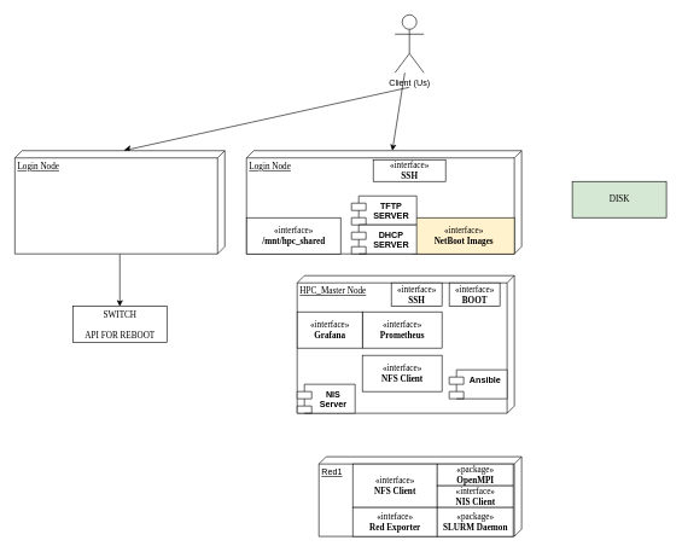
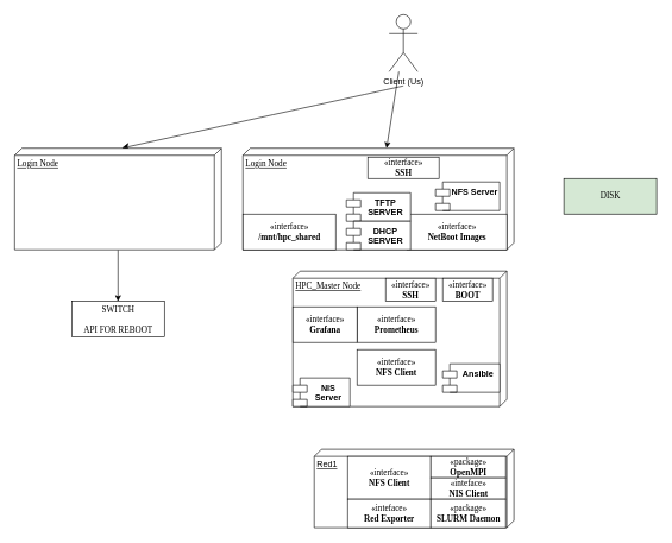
+ <mxCell id="19" value="&lt;b&gt;NFS Server&lt;br&gt;&lt;br&gt;&lt;/b&gt;" style="shape=module;align=left;spacingLeft=20;align=center;verticalAlign=top;whiteSpace=wrap;html=1;" parent="1" vertex="1"><mxGeometry x="610" y="255" width="90" height="40" as="geometry" /></mxCell>
- <mxCell id="6" value="«interface»&lt;br&gt;&lt;b&gt;NetBoot Images&lt;br&gt;&lt;/b&gt;" style="html=1;rounded=0;shadow=0;comic=0;labelBackgroundColor=none;strokeWidth=1;fontFamily=Verdana;fontSize=12;align=center;fillColor=#fff2cc;" parent="1" vertex="1"><mxGeometry x="570" y="300" width="140" height="50" as="geometry" /></mxCell>
+ <mxCell id="6" value="«interface»&lt;br&gt;&lt;b&gt;NetBoot Images&lt;br&gt;&lt;/b&gt;" style="html=1;rounded=0;shadow=0;comic=0;labelBackgroundColor=none;strokeWidth=1;fontFamily=Verdana;fontSize=12;align=center;" parent="1" vertex="1"><mxGeometry x="570" y="300" width="140" height="50" as="geometry" /></mxCell>
- <mxCell id="14" value="«interface»&lt;br&gt;&lt;b&gt;NIS Client&lt;/b&gt;" style="html=1;rounded=0;shadow=0;comic=0;labelBackgroundColor=none;strokeWidth=1;fontFamily=Verdana;fontSize=12;align=center;" parent="9" vertex="1"><mxGeometry x="163.333" y="40" width="105" height="30" as="geometry" /></mxCell>
+ <mxCell id="14" value="«inteface»&lt;br&gt;&lt;b&gt;NIS Client&lt;/b&gt;" style="html=1;rounded=0;shadow=0;comic=0;labelBackgroundColor=none;strokeWidth=1;fontFamily=Verdana;fontSize=12;align=center;" parent="9" vertex="1"><mxGeometry x="163.333" y="40" width="105" height="30" as="geometry" /></mxCell>
